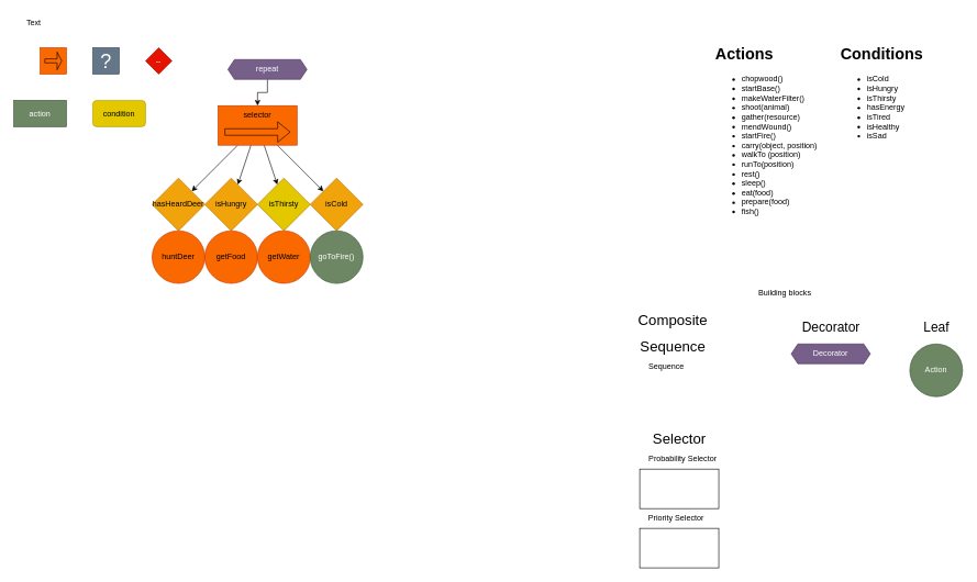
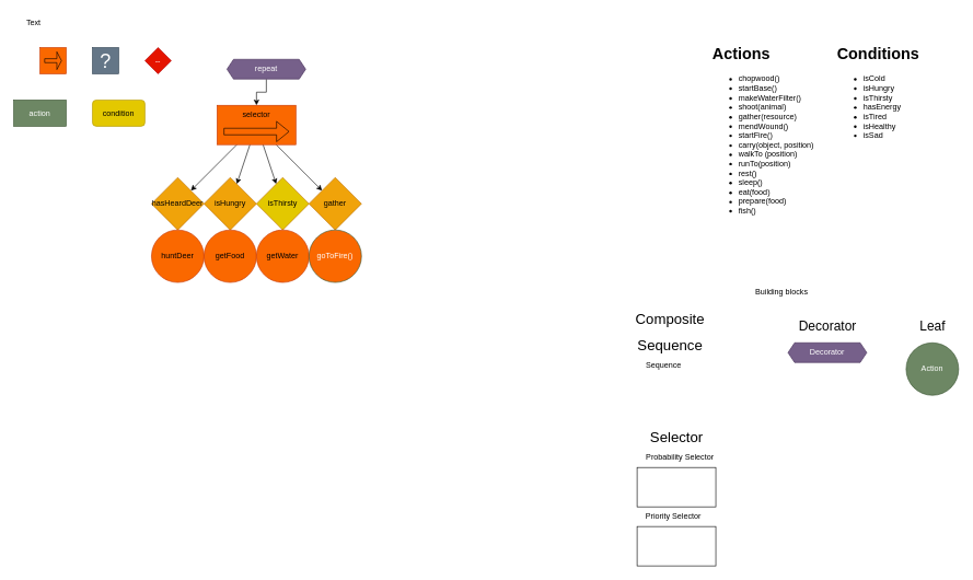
- <mxCell id="27" value="isCold" style="rhombus;whiteSpace=wrap;html=1;fillColor=#f0a30a;fontColor=#000000;strokeColor=#BD7000;" parent="1" vertex="1"><mxGeometry x="470" y="270" width="80" height="80" as="geometry" /></mxCell>
+ <mxCell id="27" value="gather" style="rhombus;whiteSpace=wrap;html=1;fillColor=#f0a30a;fontColor=#000000;strokeColor=#BD7000;" parent="1" vertex="1"><mxGeometry x="470" y="270" width="80" height="80" as="geometry" /></mxCell>
- <mxCell id="30" value="goToFire()" style="ellipse;whiteSpace=wrap;html=1;aspect=fixed;fillColor=#6d8764;fontColor=#ffffff;strokeColor=#3A5431;" parent="1" vertex="1"><mxGeometry x="470" y="350" width="80" height="80" as="geometry" /></mxCell>
+ <mxCell id="30" value="goToFire()" style="ellipse;whiteSpace=wrap;html=1;aspect=fixed;fillColor=#fa6800;fontColor=#ffffff;strokeColor=#3A5431;" parent="1" vertex="1"><mxGeometry x="470" y="350" width="80" height="80" as="geometry" /></mxCell>
